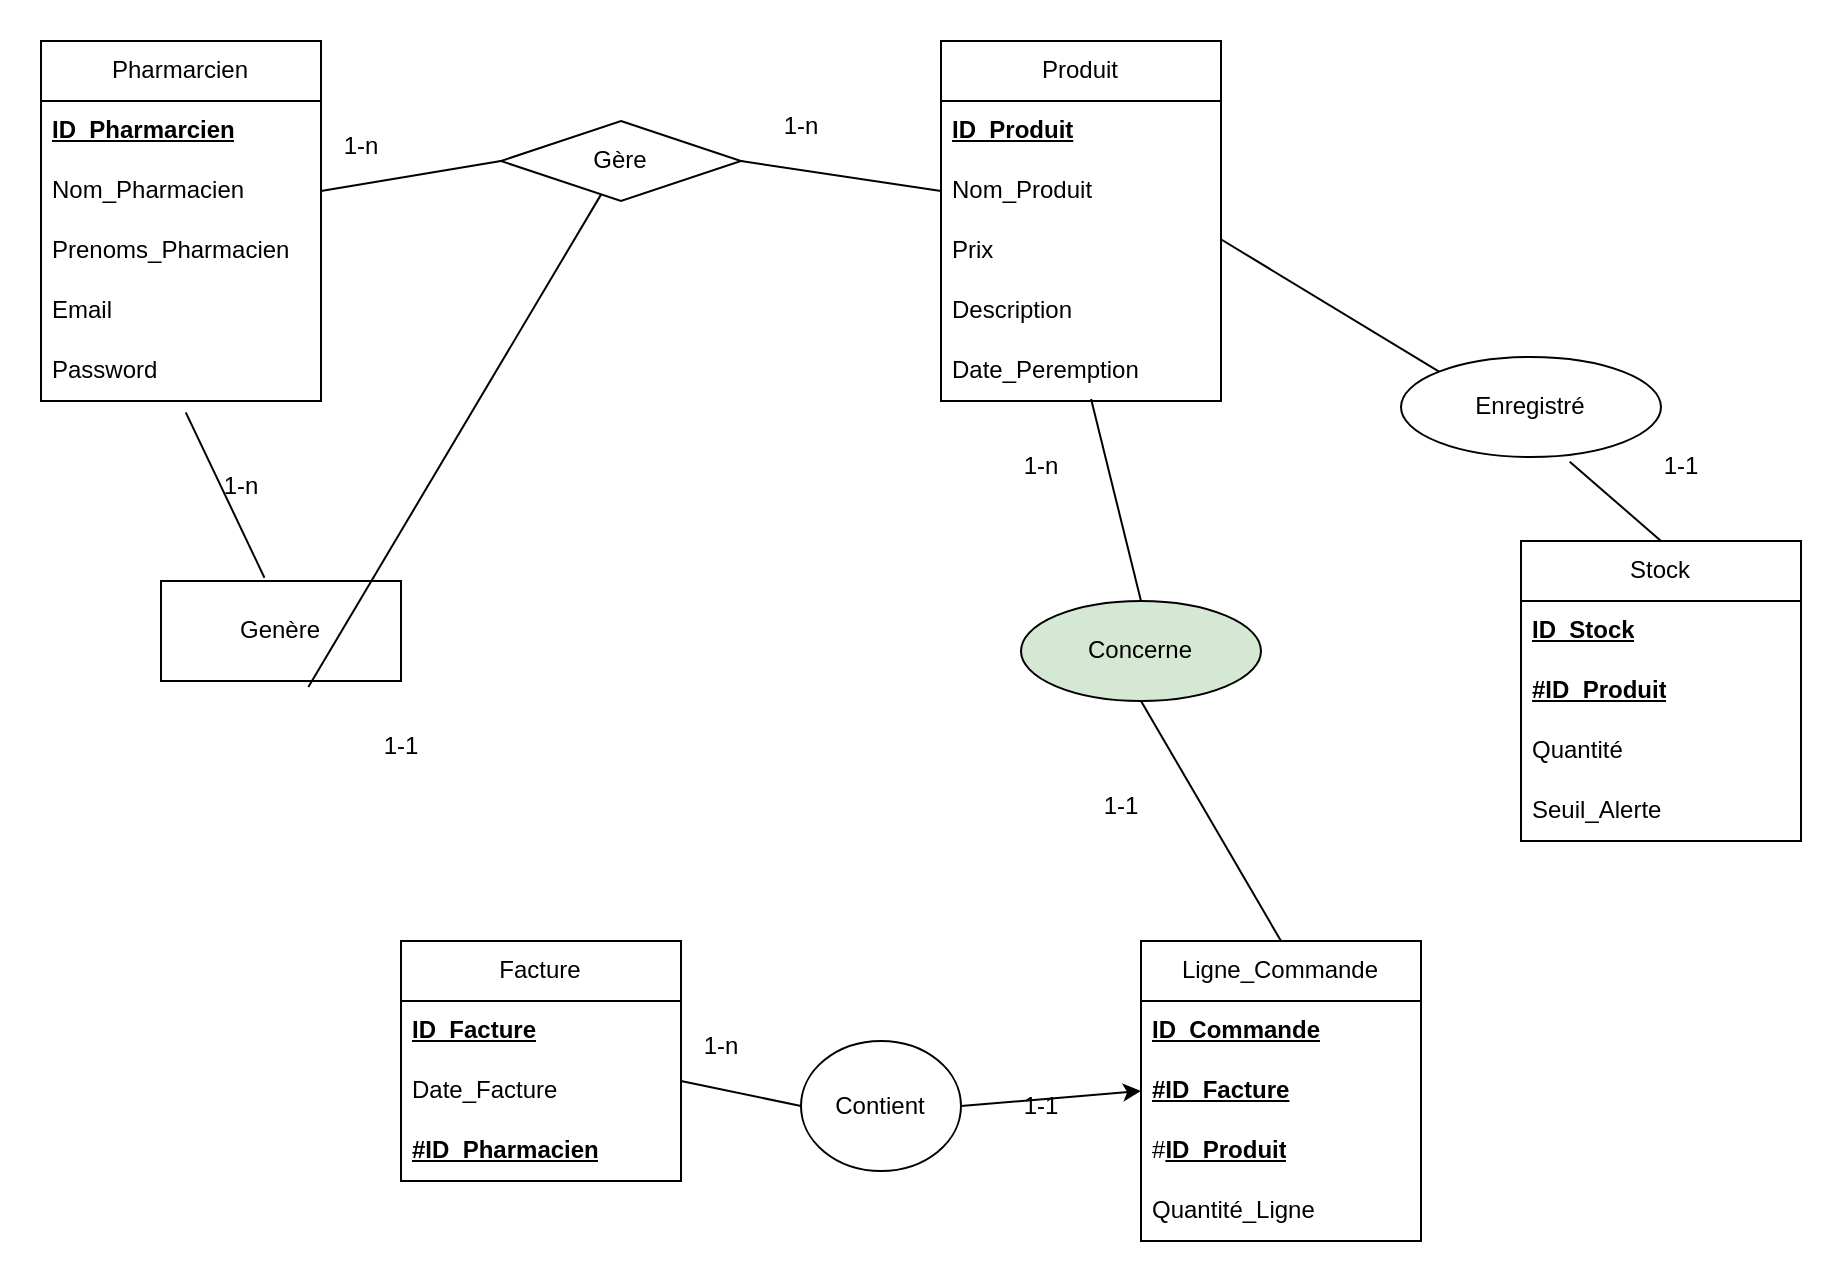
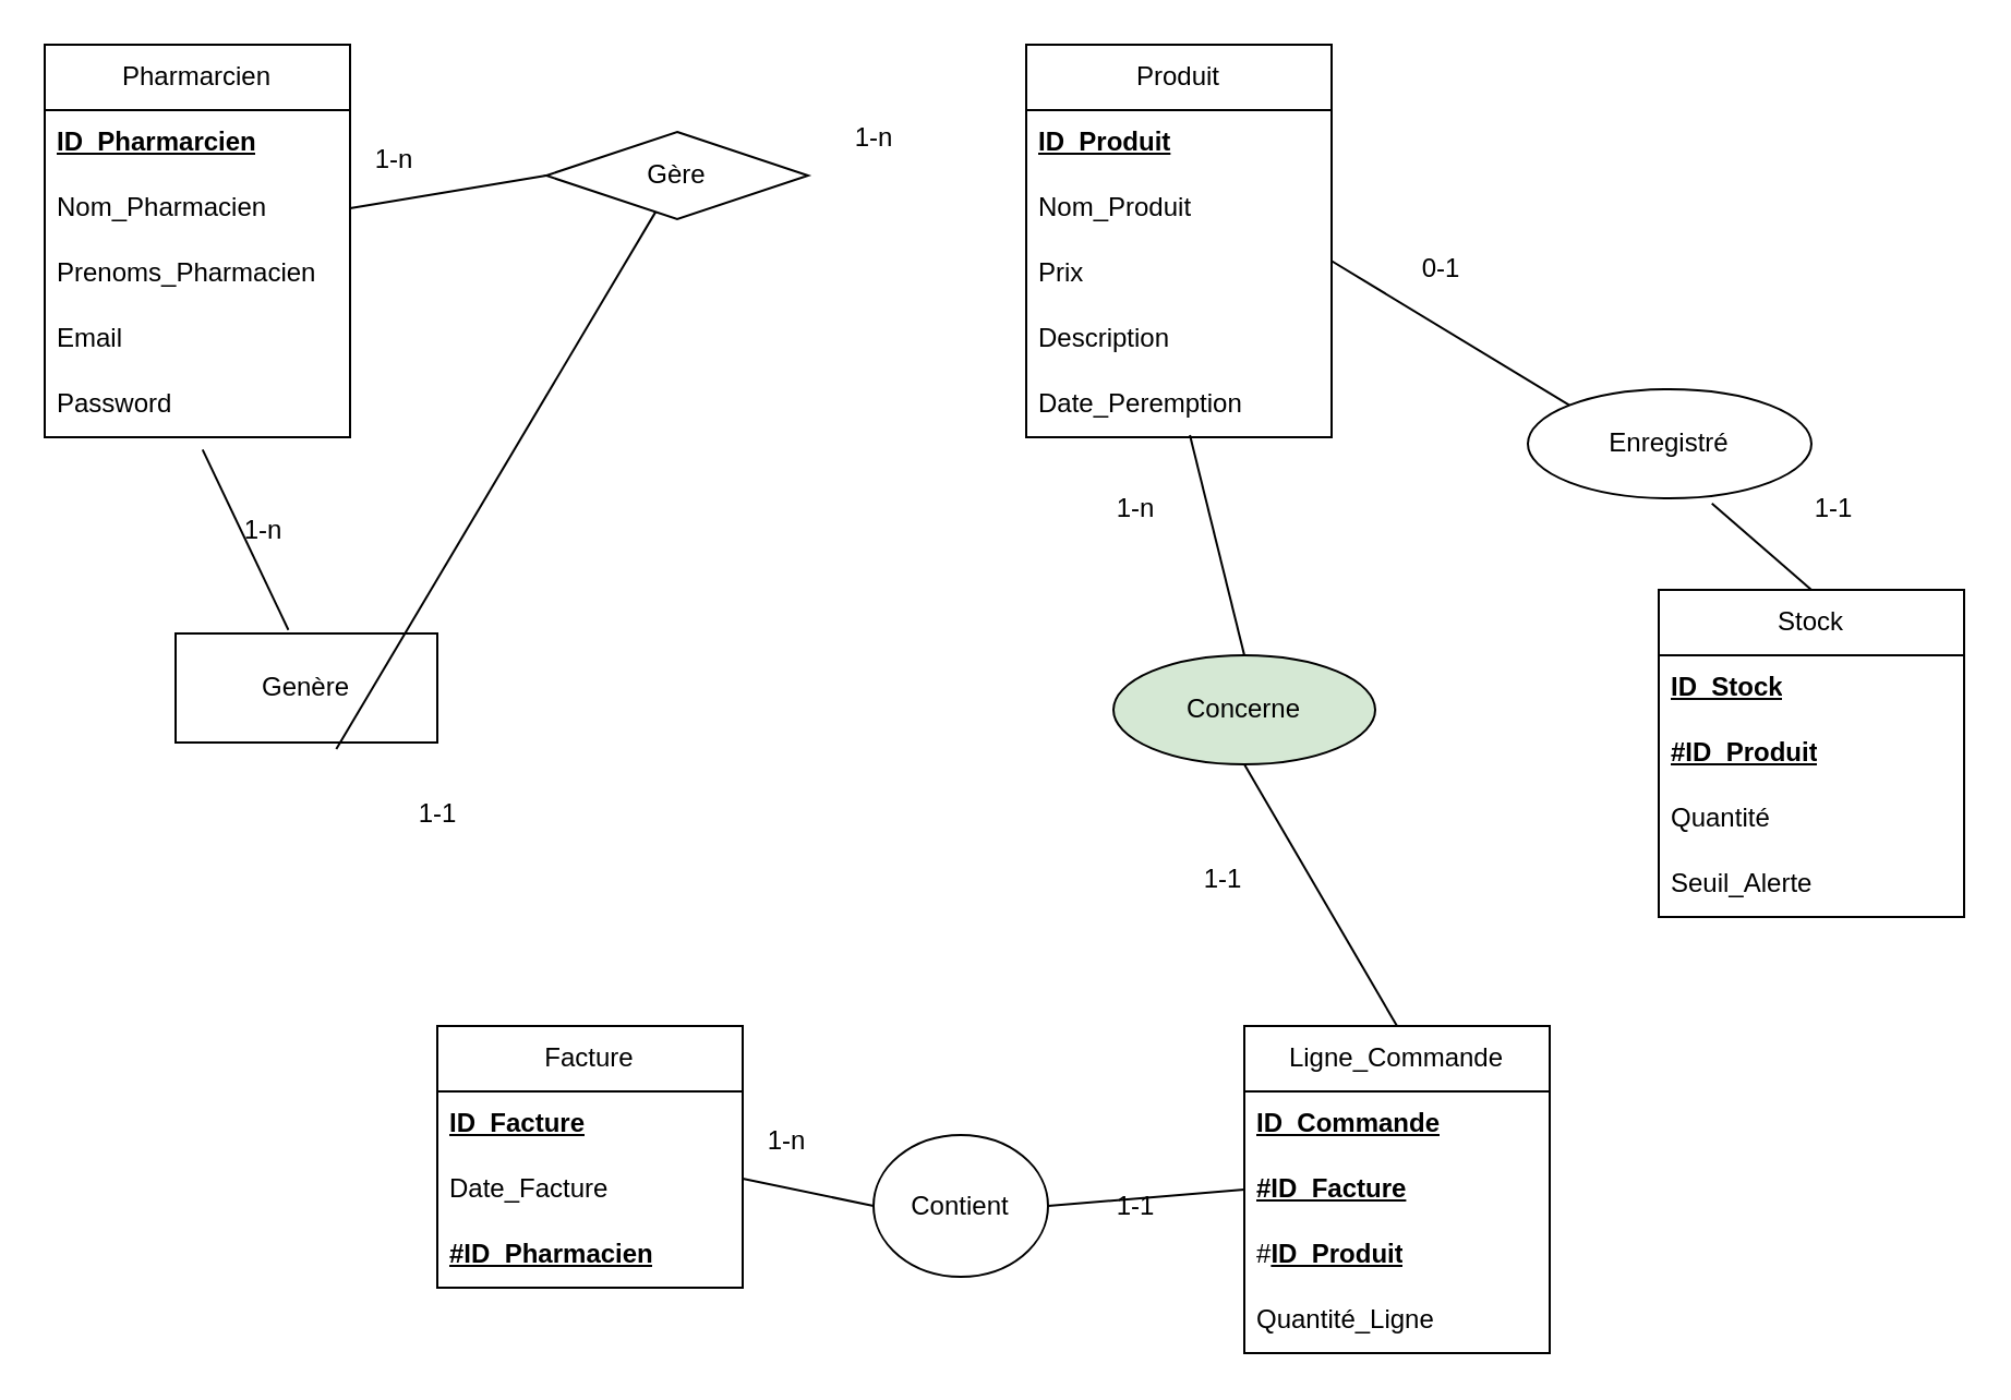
- <mxCell id="31" value="" style="endArrow=none;html=1;rounded=0;entryX=1;entryY=0.5;entryDx=0;entryDy=0;exitX=0;exitY=0.5;exitDx=0;exitDy=0;" edge="1" parent="1" source="10" target="28"><mxGeometry width="50" height="50" relative="1" as="geometry"><mxPoint x="260" y="200" as="sourcePoint" /><mxPoint x="310" y="150" as="targetPoint" /></mxGeometry></mxCell>
+ <mxCell id="50" value="0-1" style="text;html=1;align=center;verticalAlign=middle;resizable=0;points=[];autosize=1;strokeColor=none;fillColor=none;" vertex="1" parent="1"><mxGeometry x="640" y="108" width="40" height="30" as="geometry" /></mxCell>
- <mxCell id="41" value="" style="endArrow=classic;html=1;rounded=0;exitX=1;exitY=0.5;exitDx=0;exitDy=0;entryX=0;entryY=0.5;entryDx=0;entryDy=0;" edge="1" parent="1" source="38" target="20"><mxGeometry width="50" height="50" relative="1" as="geometry"><mxPoint x="480" y="540" as="sourcePoint" /><mxPoint x="530" y="490" as="targetPoint" /></mxGeometry></mxCell>
+ <mxCell id="41" value="" style="endArrow=none;html=1;rounded=0;exitX=1;exitY=0.5;exitDx=0;exitDy=0;entryX=0;entryY=0.5;entryDx=0;entryDy=0;" edge="1" parent="1" source="38" target="20"><mxGeometry width="50" height="50" relative="1" as="geometry"><mxPoint x="480" y="540" as="sourcePoint" /><mxPoint x="530" y="490" as="targetPoint" /></mxGeometry></mxCell>
